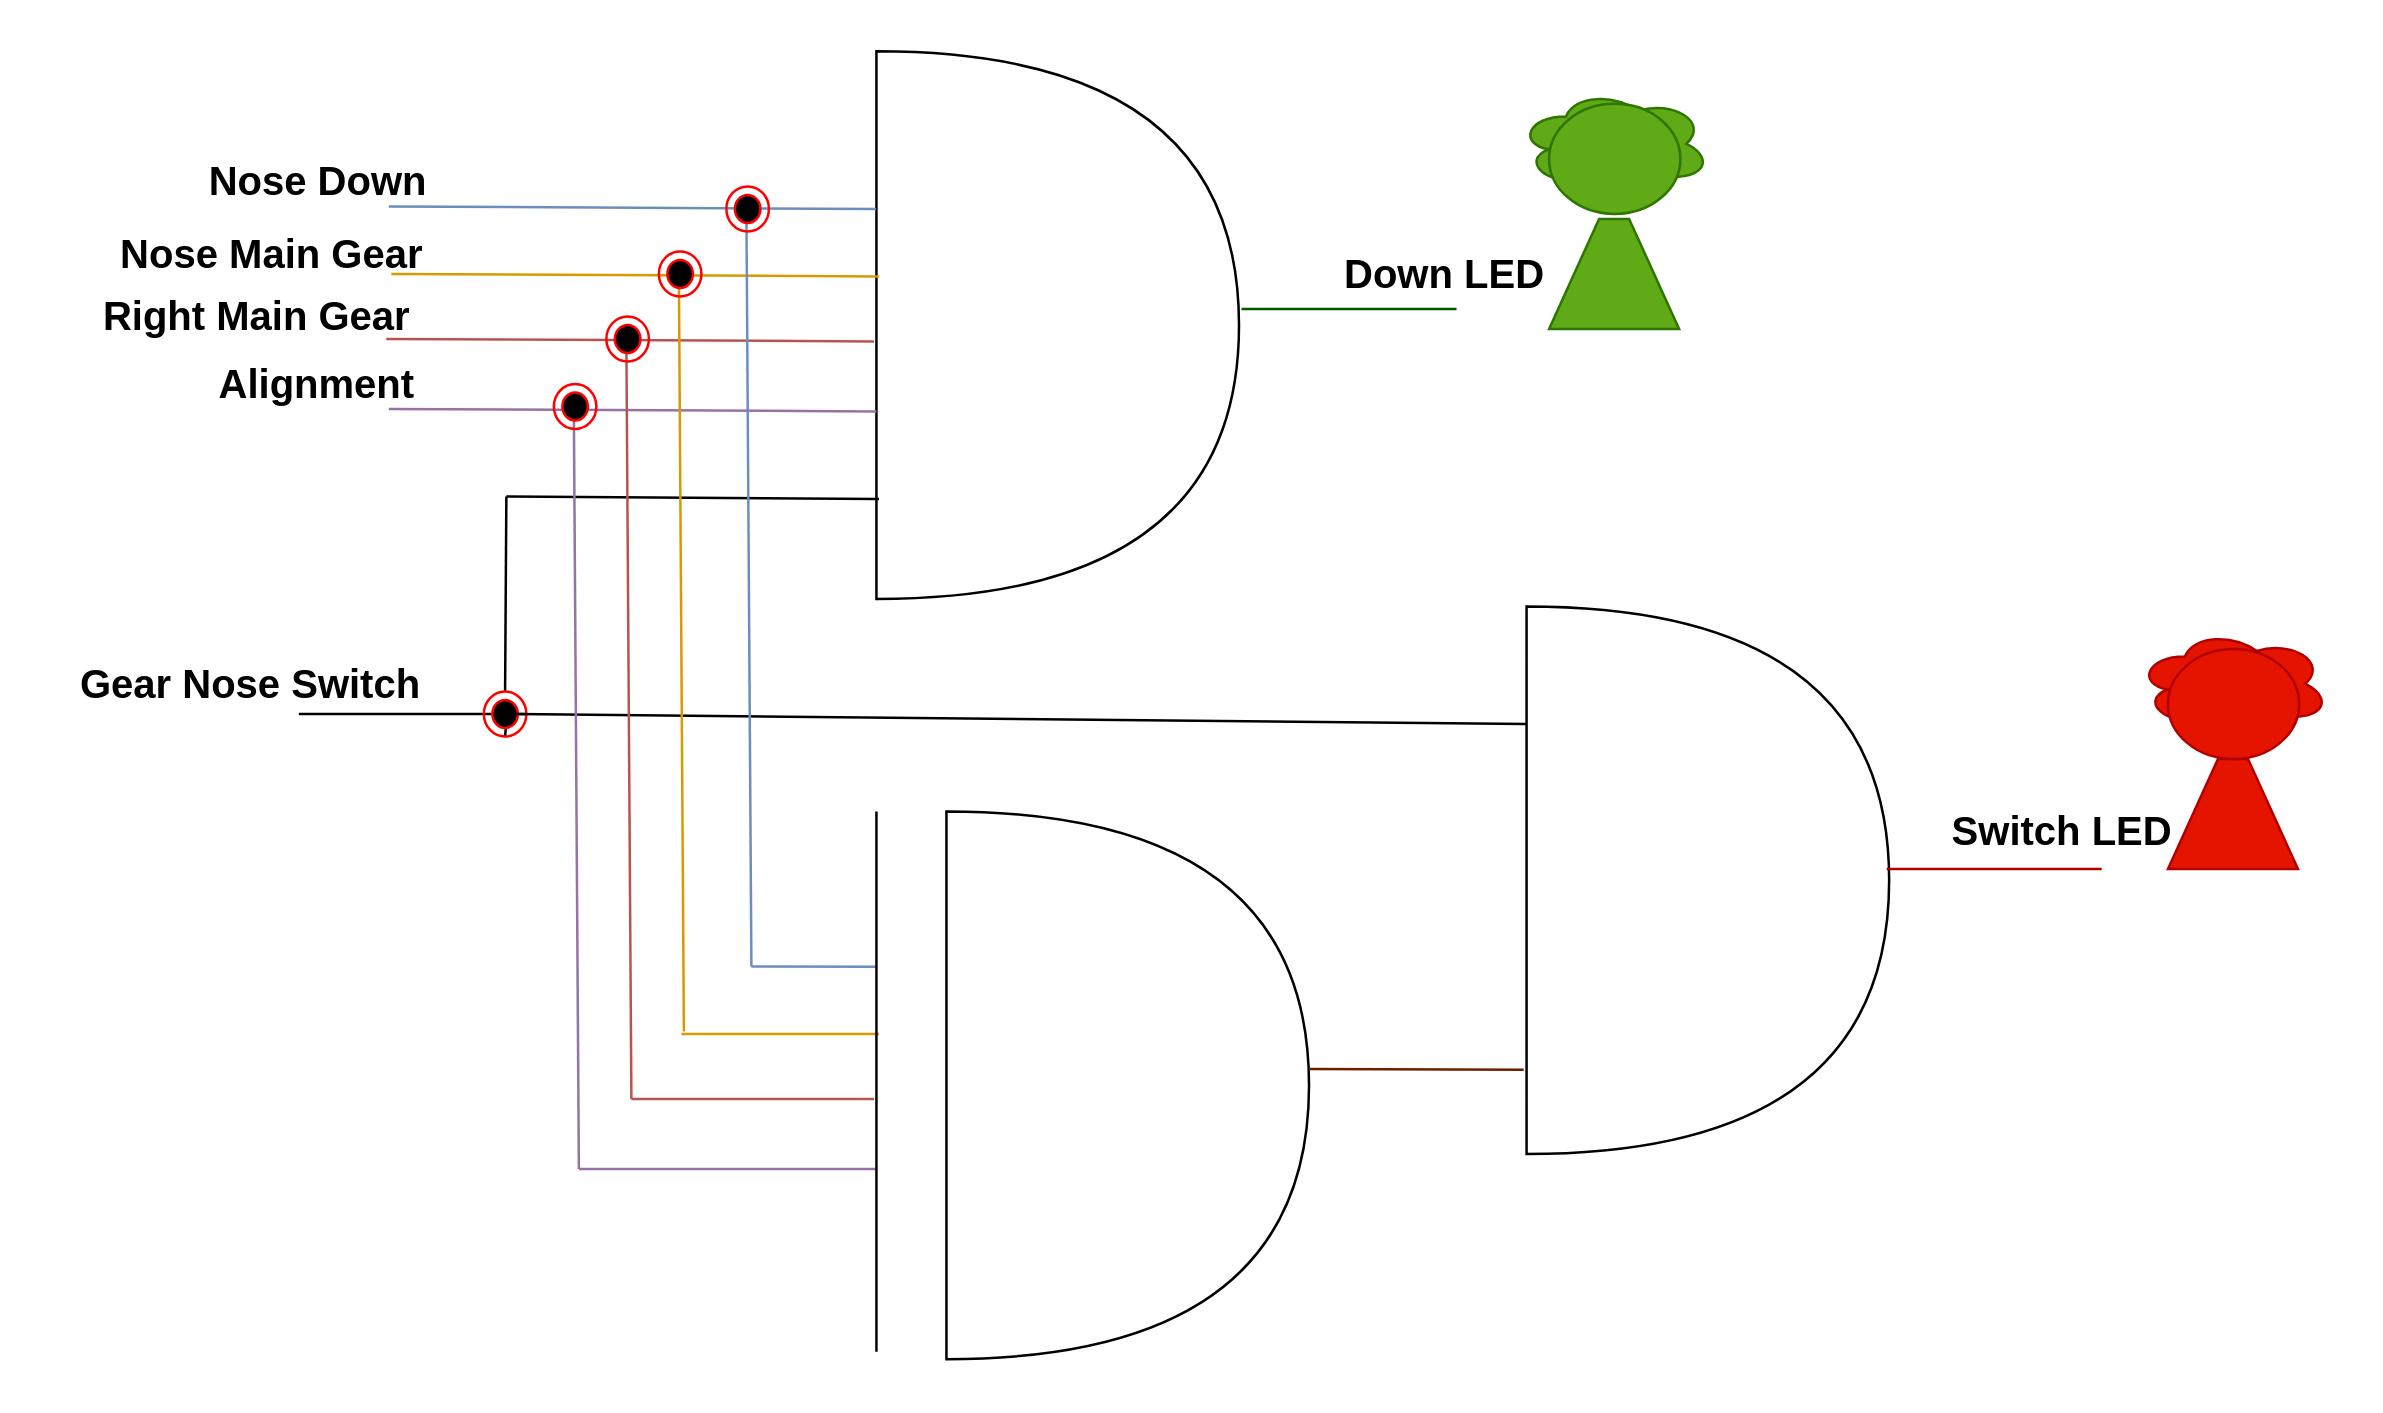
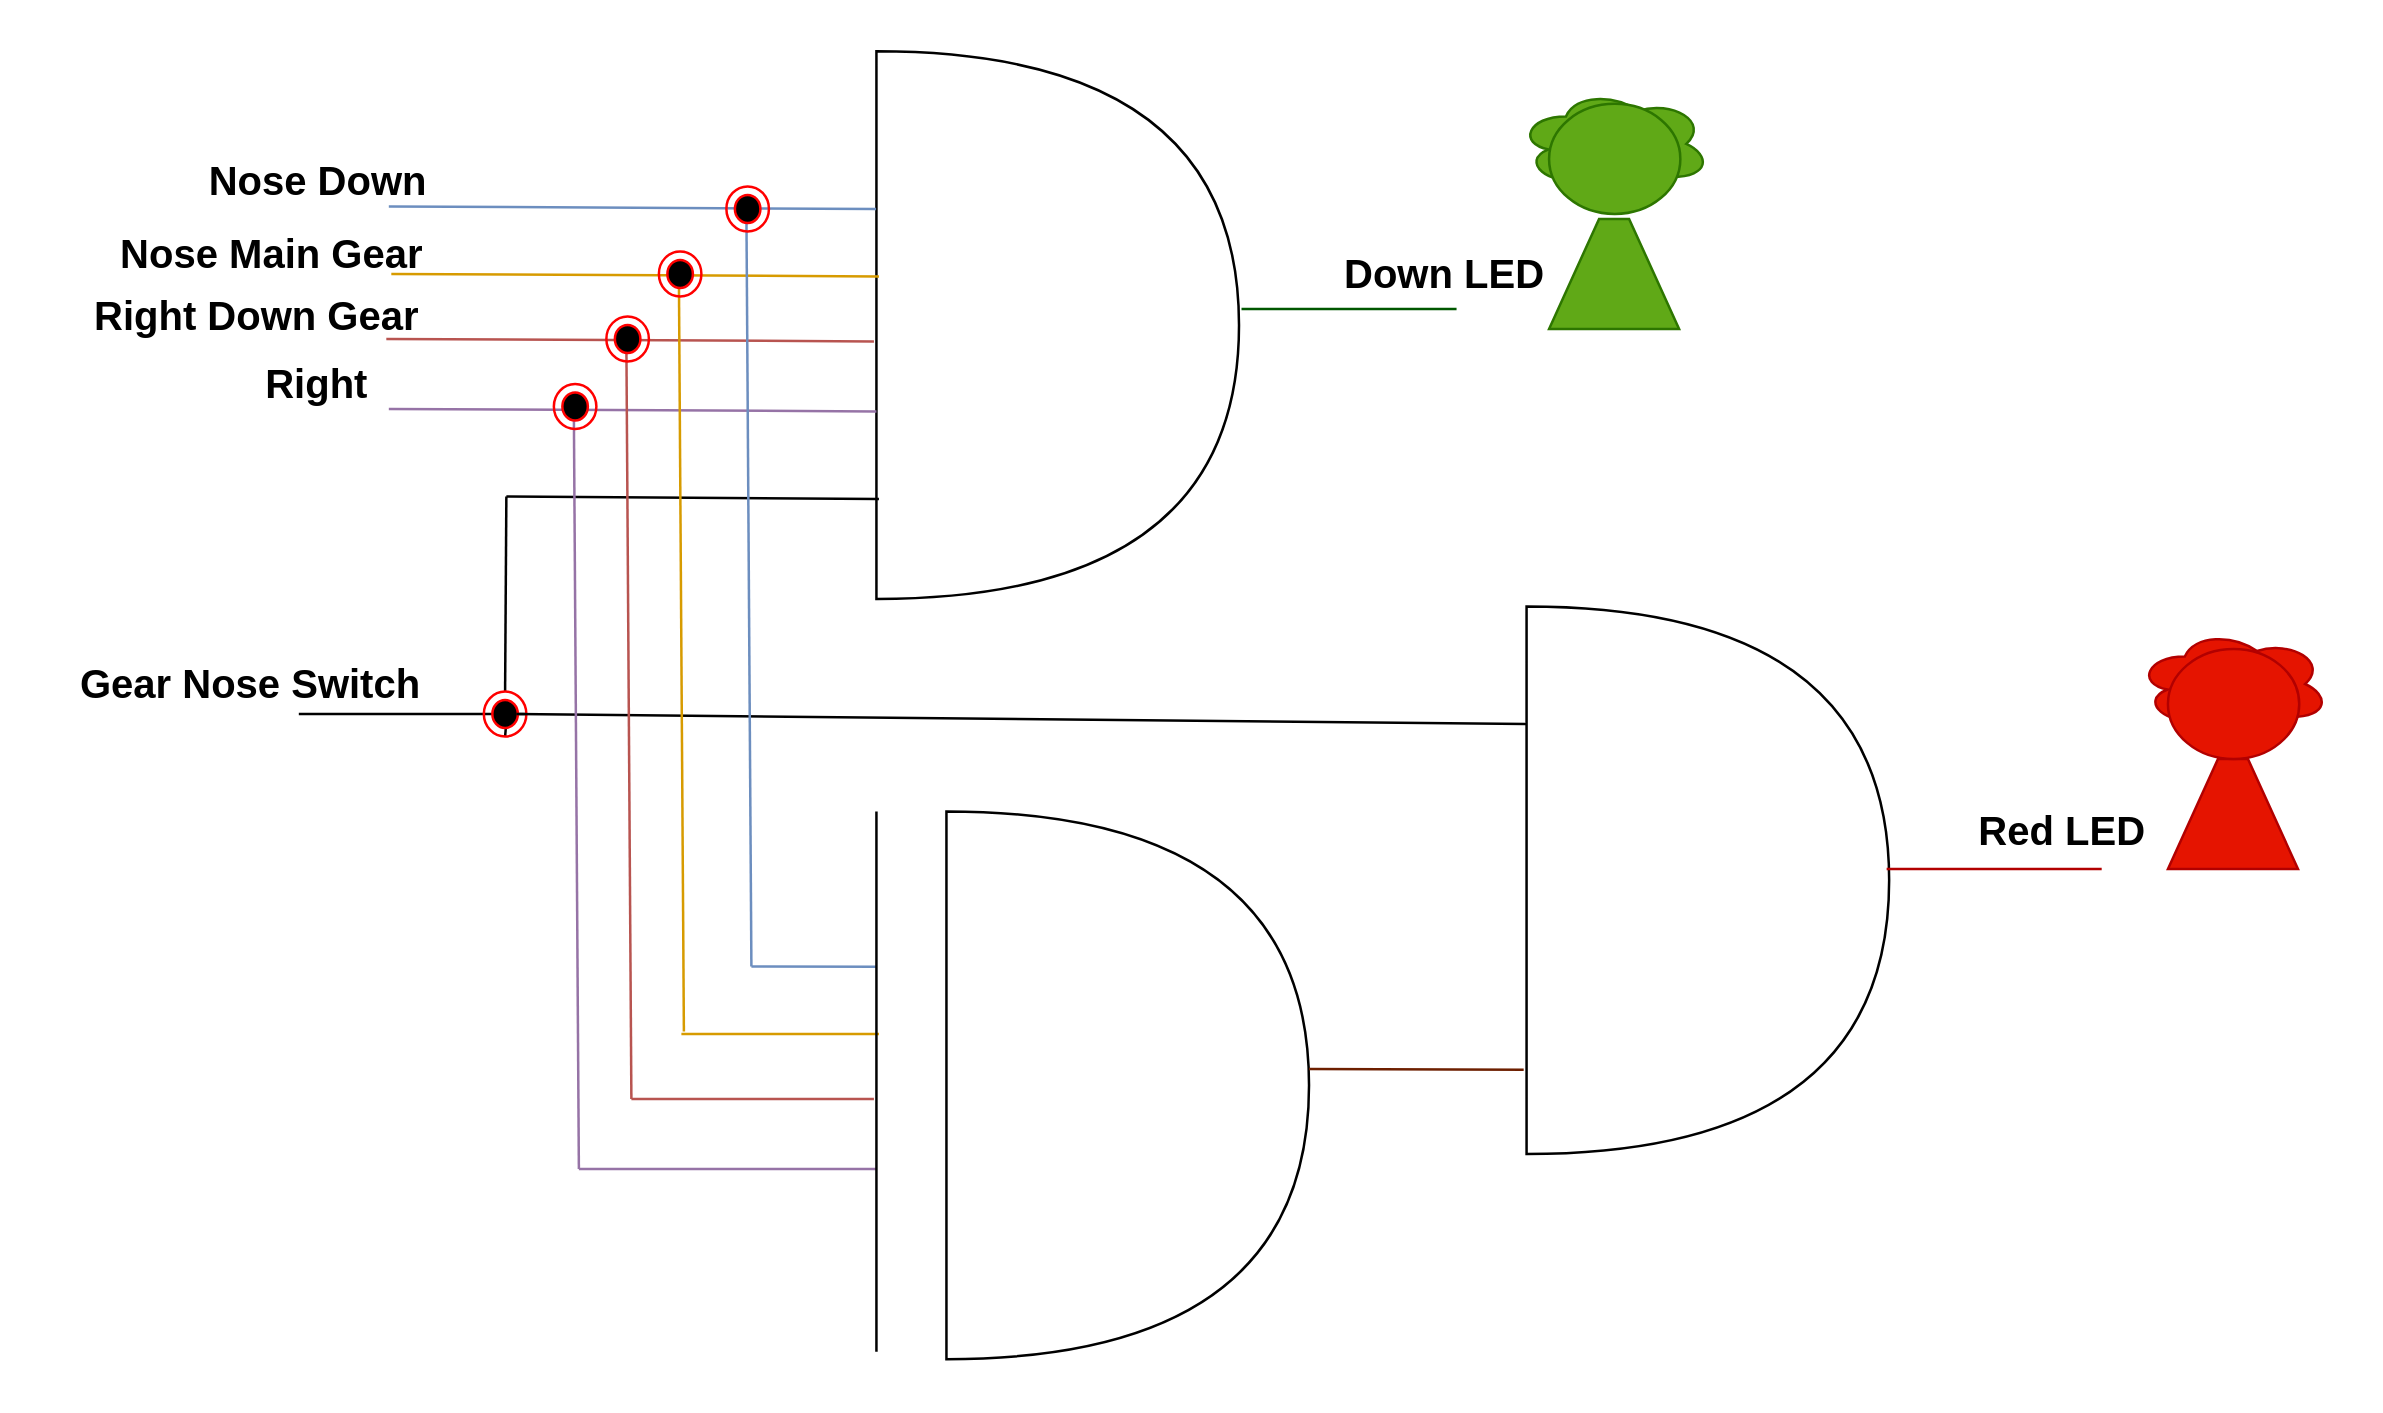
- <mxCell id="32" value="&lt;b&gt;Right Main Gear&lt;/b&gt;" style="text;html=1;align=center;verticalAlign=middle;whiteSpace=wrap;rounded=0;fontSize=16;" vertex="1" parent="2"><mxGeometry x="16" y="90" width="133" height="31" as="geometry" /></mxCell>
+ <mxCell id="32" value="&lt;b&gt;Right Down Gear&lt;/b&gt;" style="text;html=1;align=center;verticalAlign=middle;whiteSpace=wrap;rounded=0;fontSize=16;" vertex="1" parent="2"><mxGeometry x="16" y="90" width="133" height="31" as="geometry" /></mxCell>
- <mxCell id="33" value="&lt;b&gt;Alignment&lt;/b&gt;" style="text;html=1;align=center;verticalAlign=middle;whiteSpace=wrap;rounded=0;fontSize=16;" vertex="1" parent="2"><mxGeometry x="40" y="117" width="133" height="31" as="geometry" /></mxCell>
+ <mxCell id="33" value="&lt;b&gt;Right&lt;/b&gt;" style="text;html=1;align=center;verticalAlign=middle;whiteSpace=wrap;rounded=0;fontSize=16;" vertex="1" parent="2"><mxGeometry x="40" y="117" width="133" height="31" as="geometry" /></mxCell>
- <mxCell id="38" value="&lt;b&gt;Switch LED&lt;/b&gt;" style="text;html=1;align=center;verticalAlign=middle;whiteSpace=wrap;rounded=0;fontSize=16;" vertex="1" parent="2"><mxGeometry x="738" y="296" width="133" height="31" as="geometry" /></mxCell>
+ <mxCell id="38" value="&lt;b&gt;Red LED&lt;/b&gt;" style="text;html=1;align=center;verticalAlign=middle;whiteSpace=wrap;rounded=0;fontSize=16;" vertex="1" parent="2"><mxGeometry x="738" y="296" width="133" height="31" as="geometry" /></mxCell>
